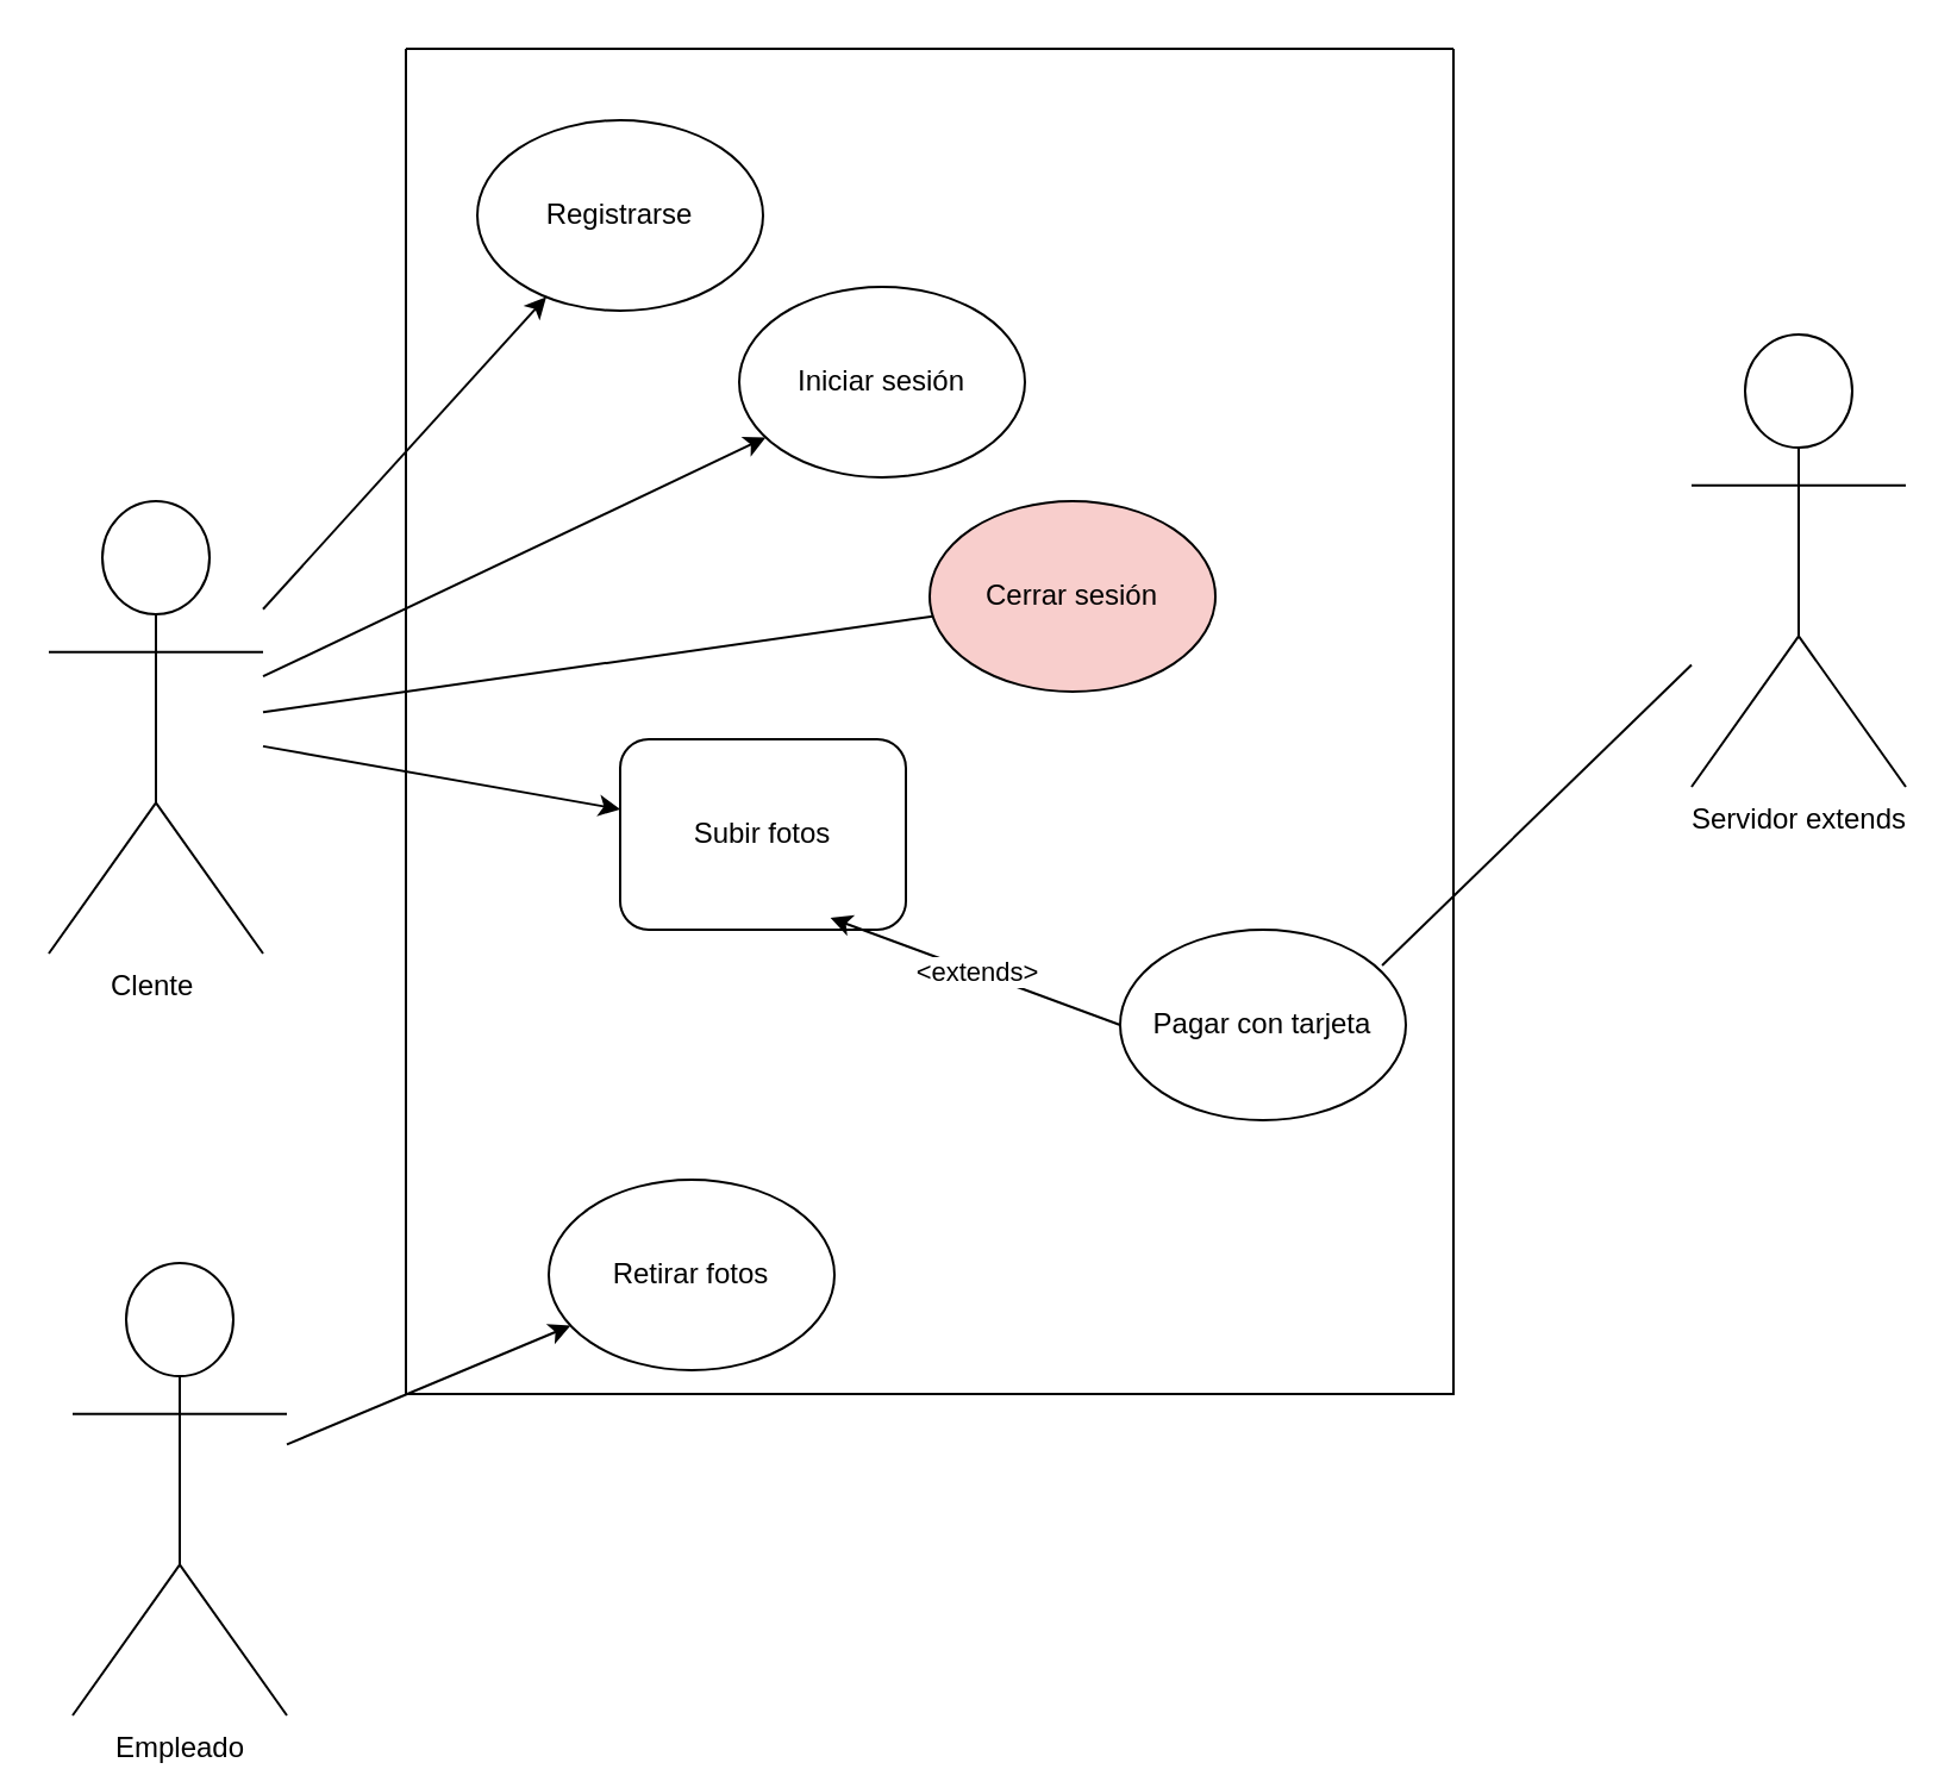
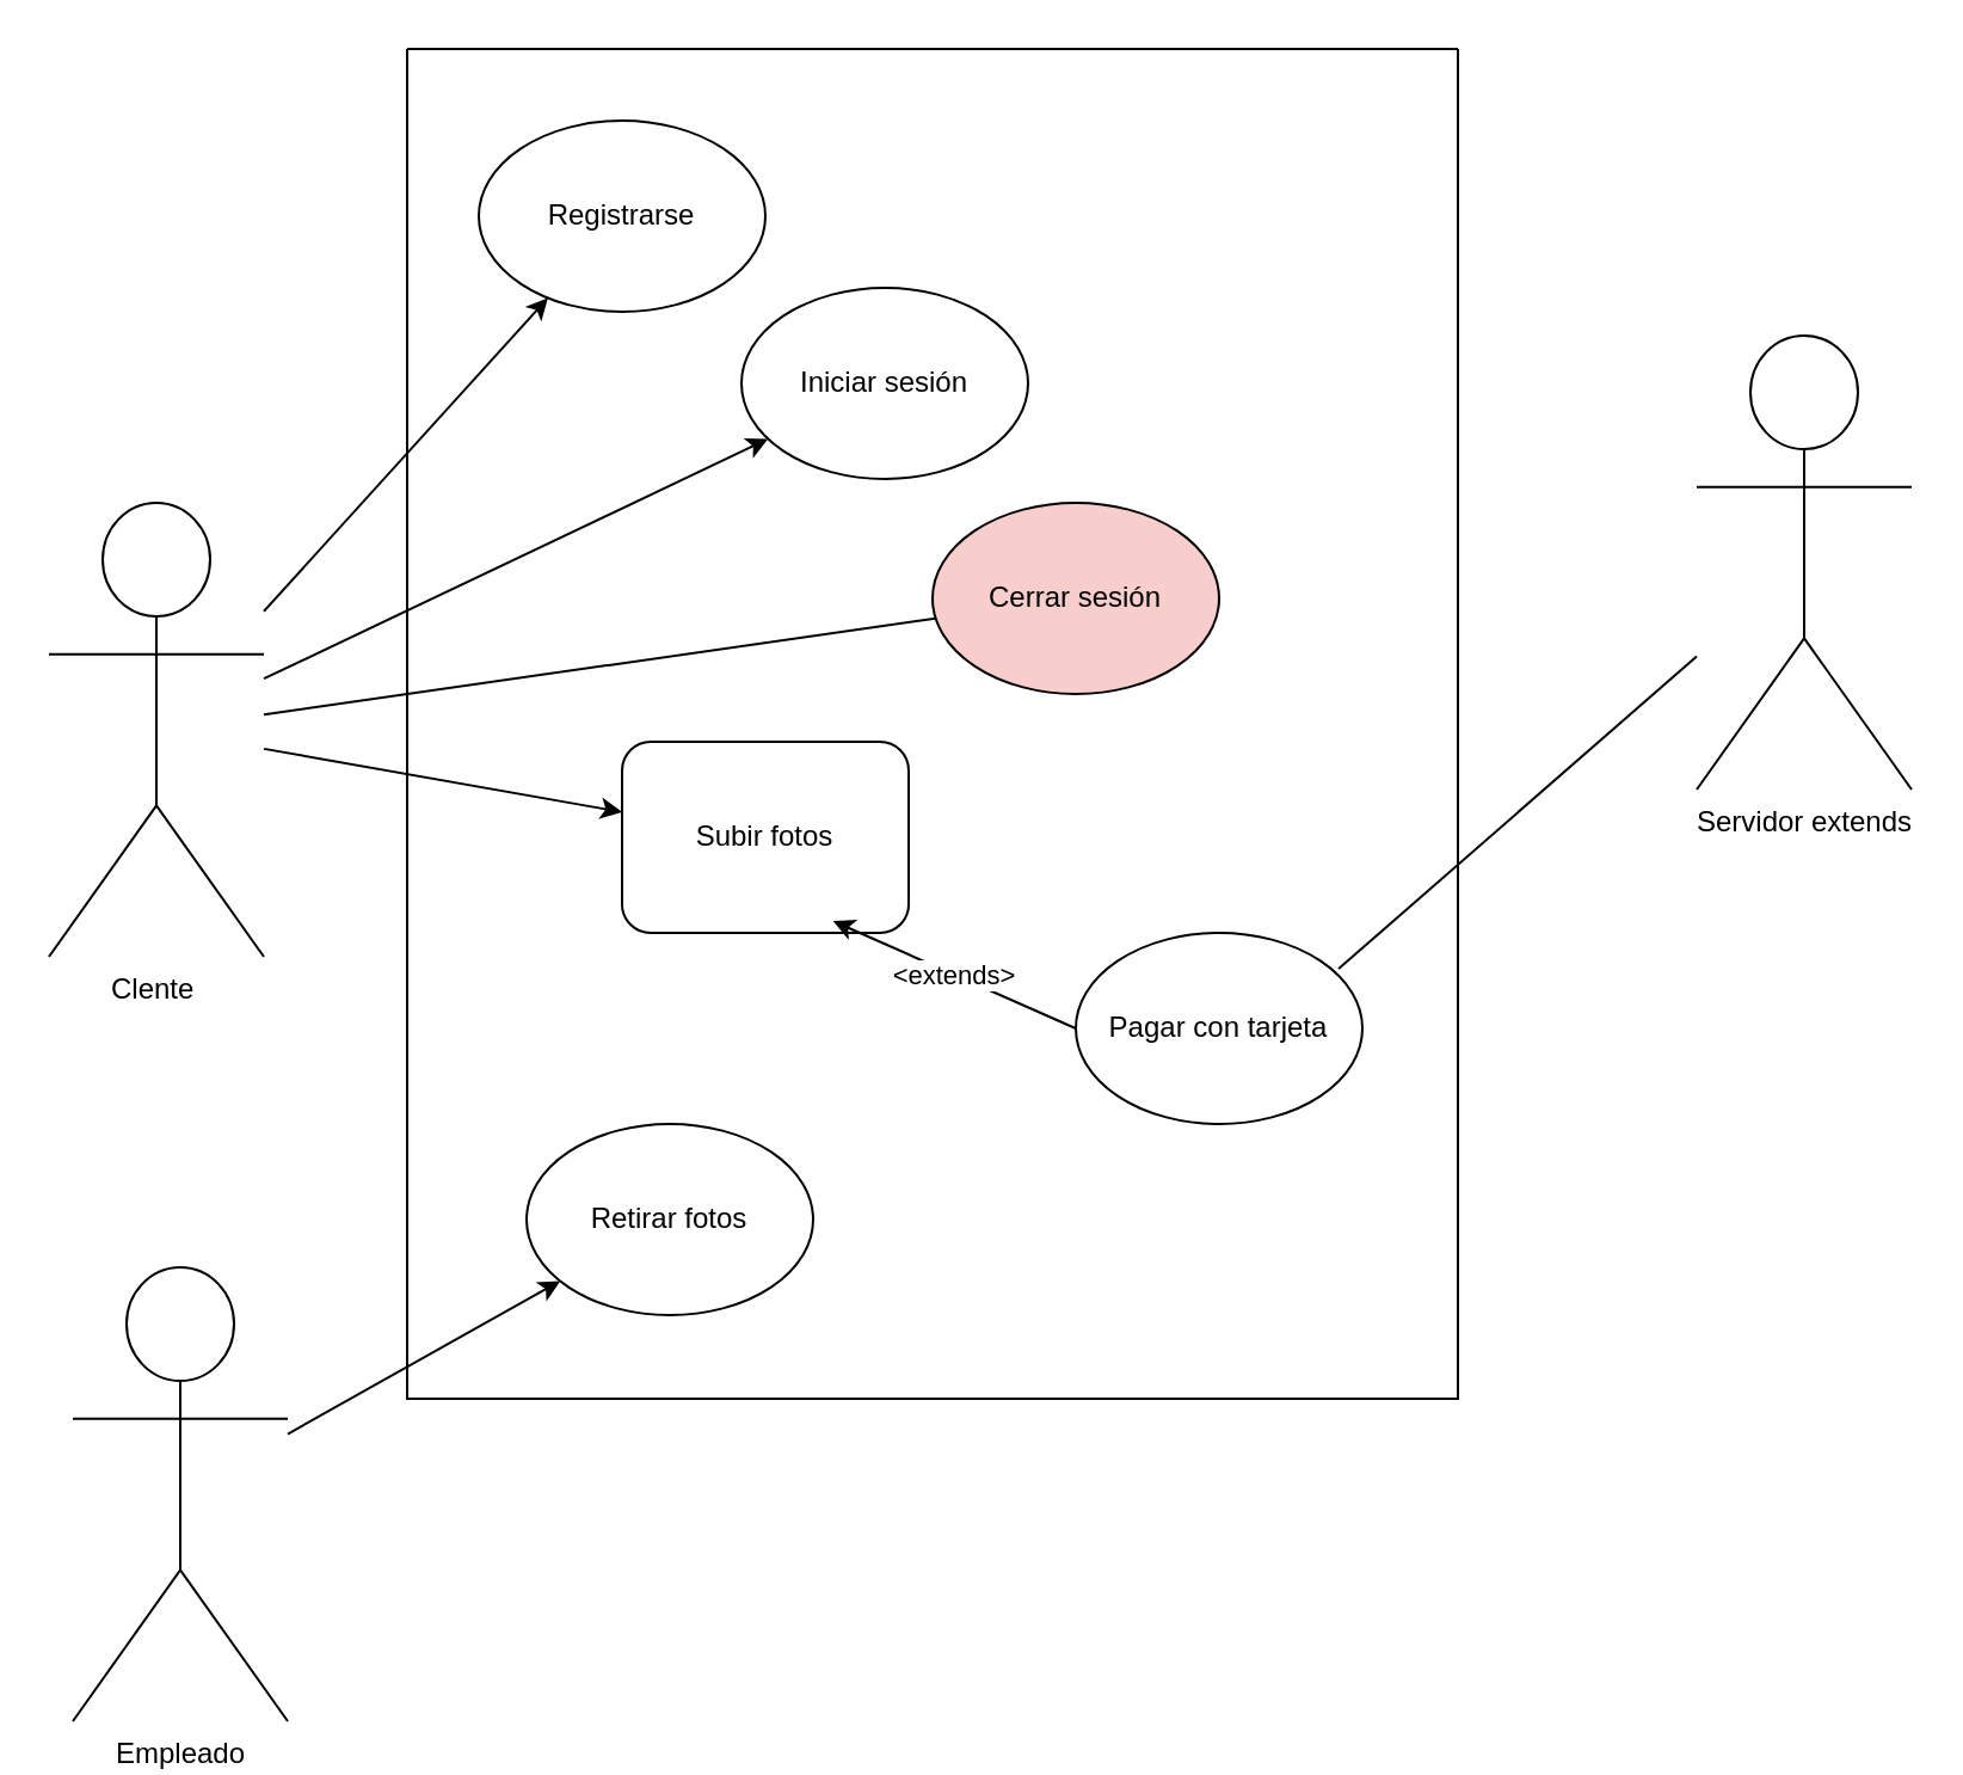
- <mxCell id="4" value="Pagar con tarjeta" style="ellipse;whiteSpace=wrap;html=1;" vertex="1" parent="2"><mxGeometry x="300" y="370" width="120" height="80" as="geometry" /></mxCell>
+ <mxCell id="4" value="Pagar con tarjeta" style="ellipse;whiteSpace=wrap;html=1;" vertex="1" parent="2"><mxGeometry x="280" y="370" width="120" height="80" as="geometry" /></mxCell>
- <mxCell id="5" value="Retirar fotos" style="ellipse;whiteSpace=wrap;html=1;" vertex="1" parent="2"><mxGeometry x="60" y="475" width="120" height="80" as="geometry" /></mxCell>
+ <mxCell id="5" value="Retirar fotos" style="ellipse;whiteSpace=wrap;html=1;" vertex="1" parent="2"><mxGeometry x="50" y="450" width="120" height="80" as="geometry" /></mxCell>
